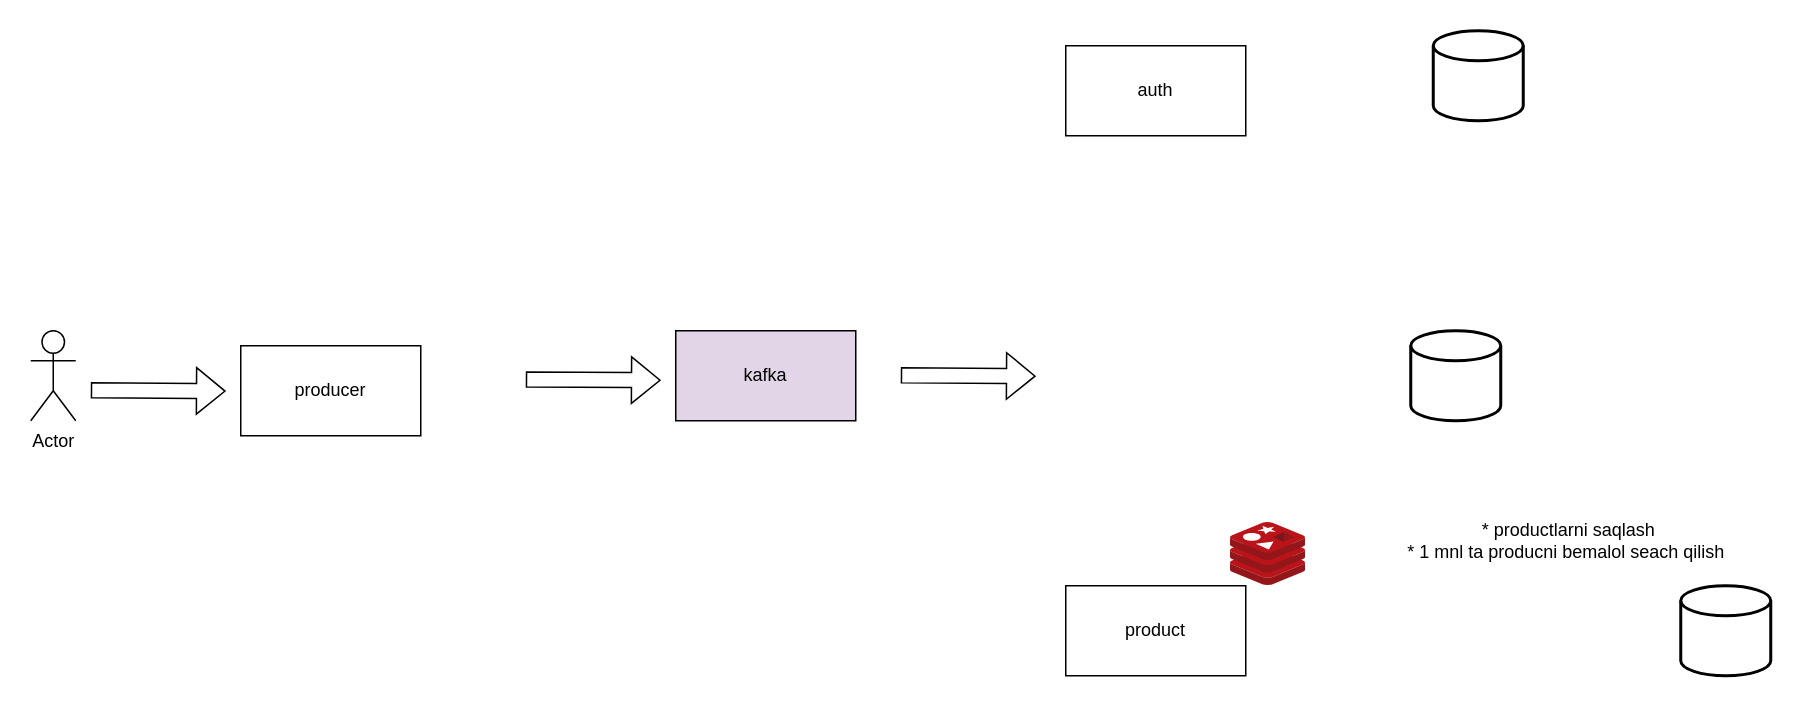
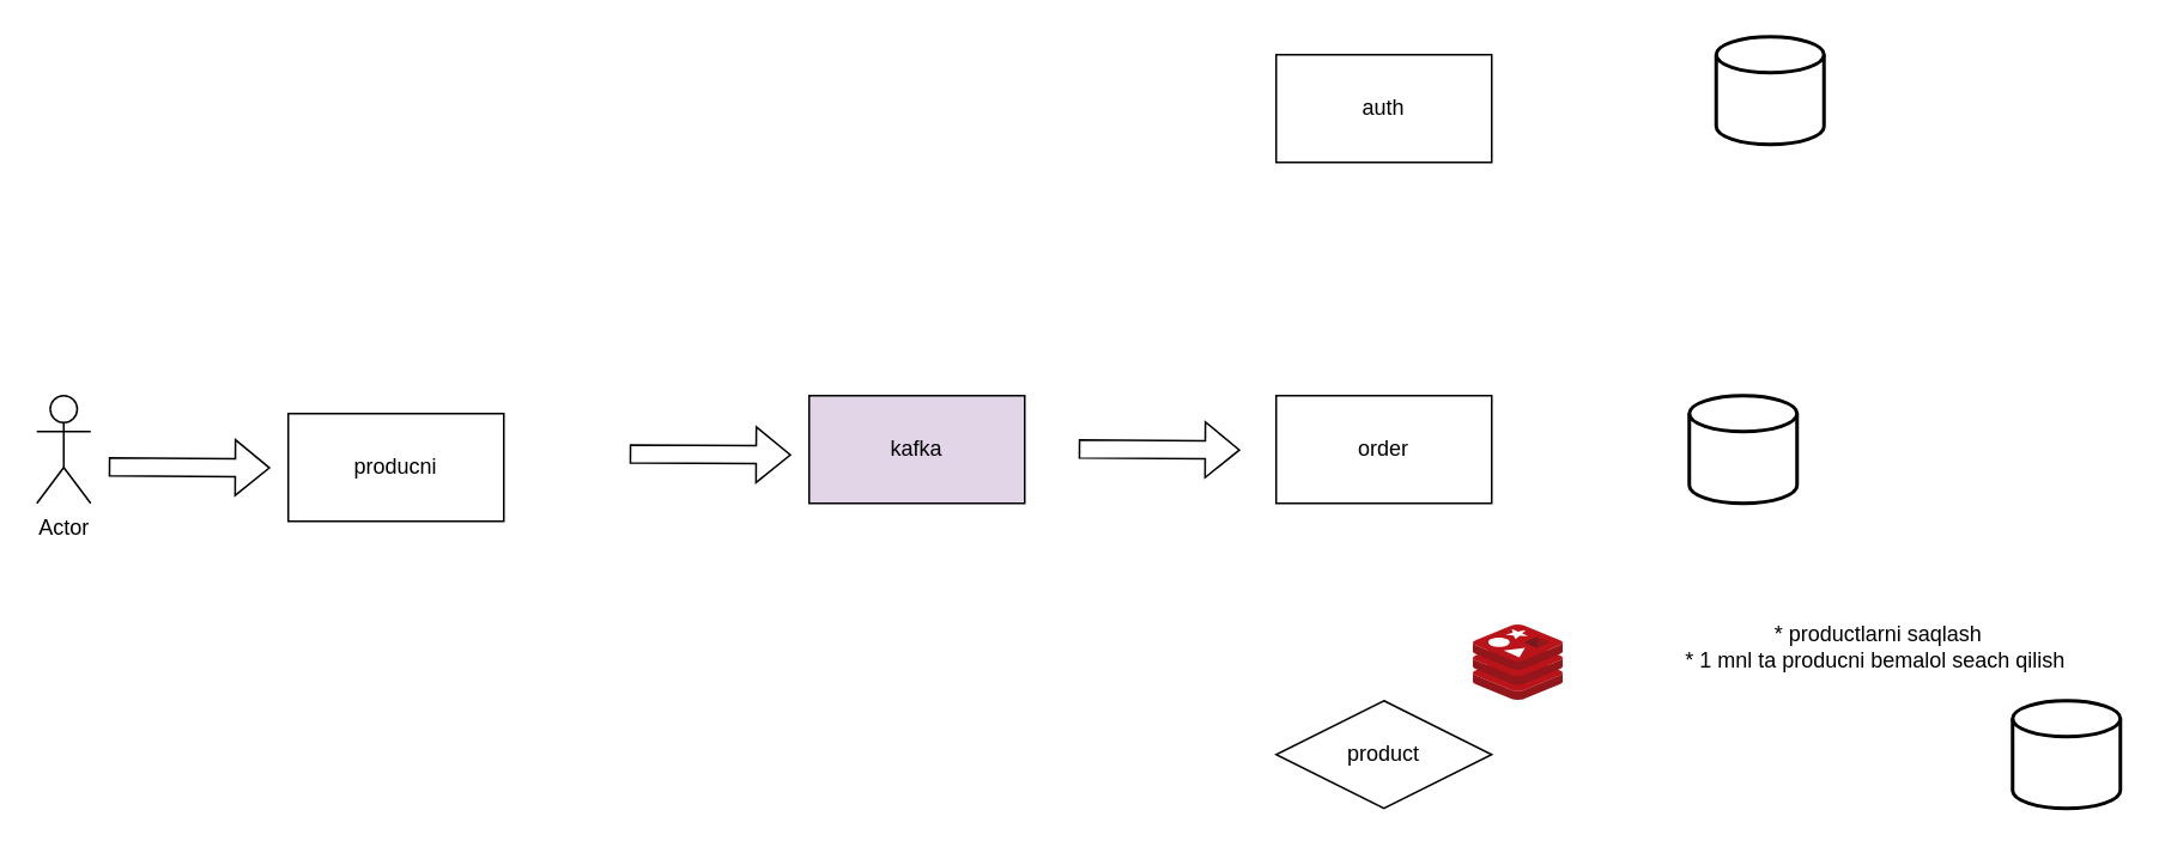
+ <mxCell id="3" value="order" style="rounded=0;whiteSpace=wrap;html=1;" parent="1" vertex="1"><mxGeometry x="710" y="220" width="120" height="60" as="geometry" /></mxCell>
- <mxCell id="10" value="producer" style="rounded=0;whiteSpace=wrap;html=1;" parent="1" vertex="1"><mxGeometry x="160" y="230" width="120" height="60" as="geometry" /></mxCell>
+ <mxCell id="10" value="producni" style="rounded=0;whiteSpace=wrap;html=1;" parent="1" vertex="1"><mxGeometry x="160" y="230" width="120" height="60" as="geometry" /></mxCell>
- <mxCell id="4" value="product" style="rounded=0;whiteSpace=wrap;html=1;" parent="1" vertex="1"><mxGeometry x="710" y="390" width="120" height="60" as="geometry" /></mxCell>
+ <mxCell id="4" value="product" style="rhombus;whiteSpace=wrap;html=1;" parent="1" vertex="1"><mxGeometry x="710" y="390" width="120" height="60" as="geometry" /></mxCell>
